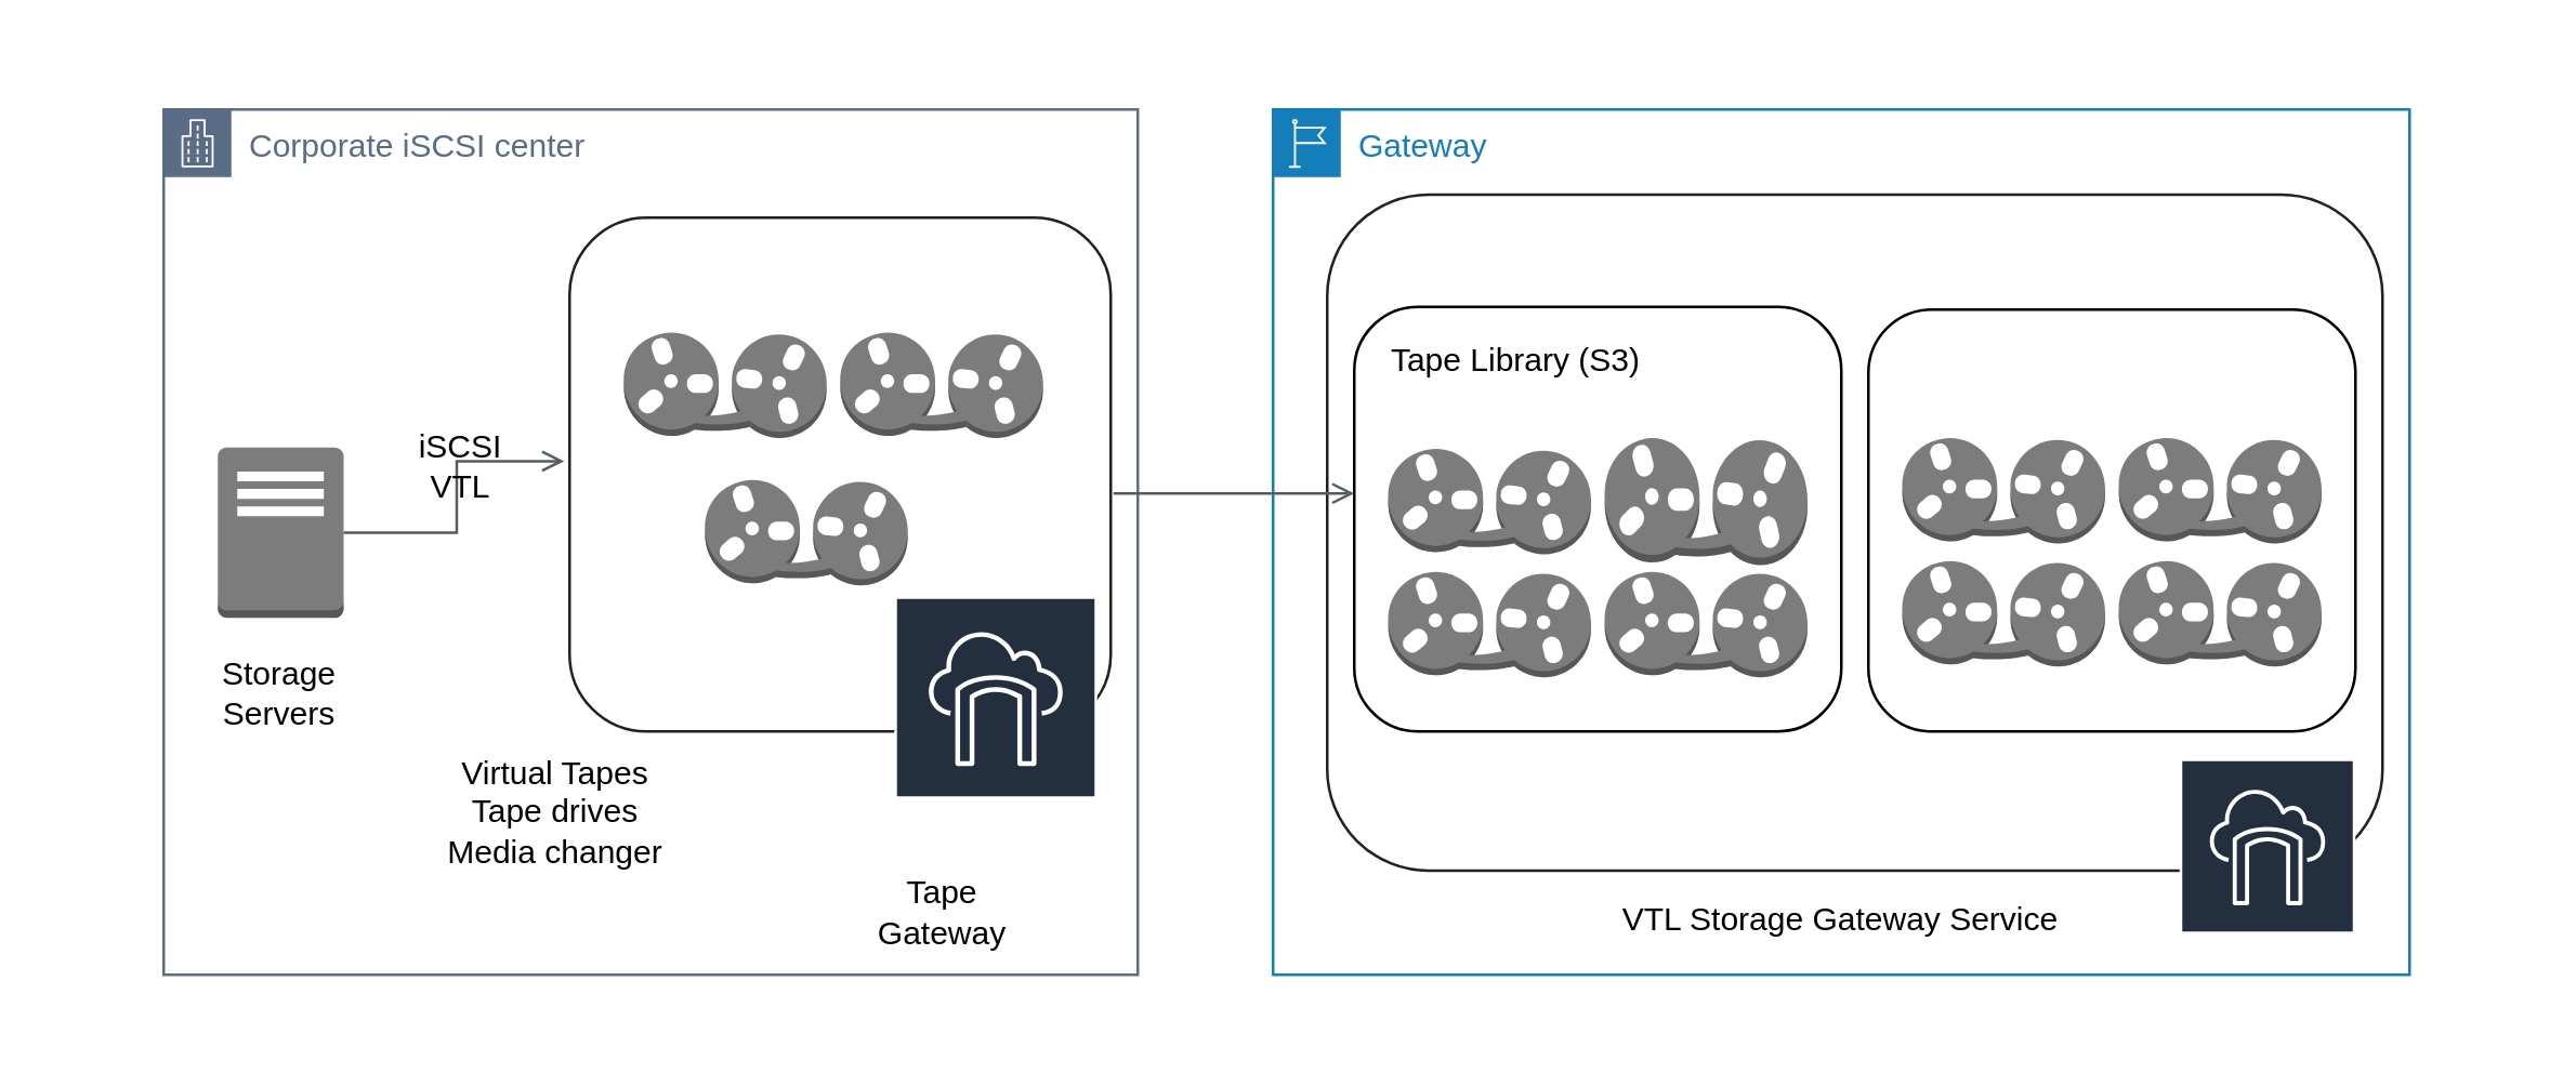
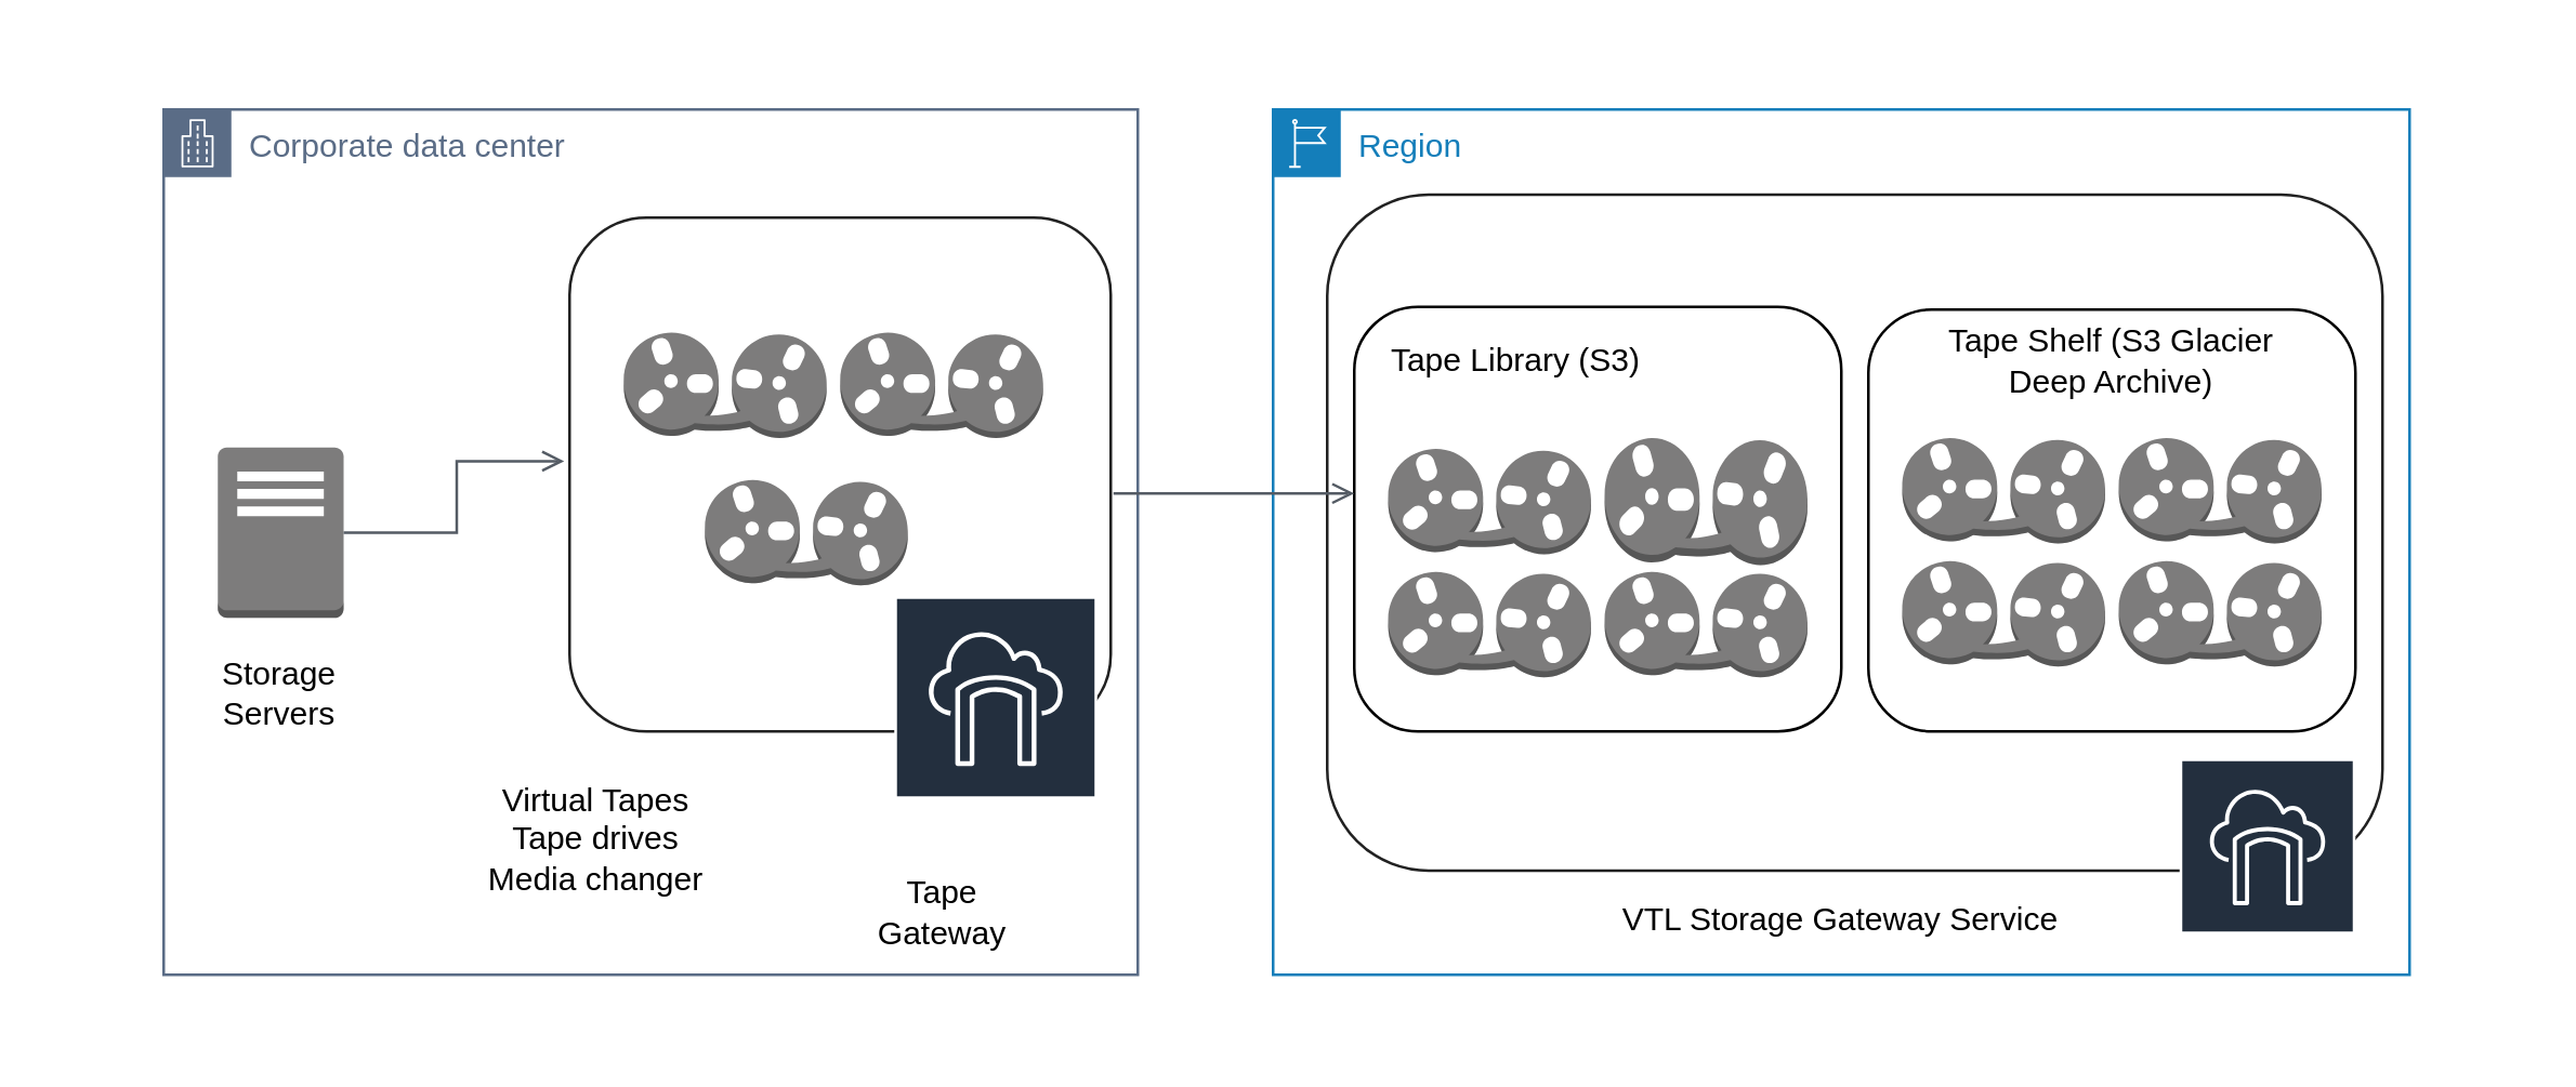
- <mxCell id="6" value="Corporate iSCSI center" style="points=[[0,0],[0.25,0],[0.5,0],[0.75,0],[1,0],[1,0.25],[1,0.5],[1,0.75],[1,1],[0.75,1],[0.5,1],[0.25,1],[0,1],[0,0.75],[0,0.5],[0,0.25]];outlineConnect=0;gradientColor=none;html=1;whiteSpace=wrap;fontSize=12;fontStyle=0;shape=mxgraph.aws4.group;grIcon=mxgraph.aws4.group_corporate_data_center;strokeColor=#5A6C86;fillColor=none;verticalAlign=top;align=left;spacingLeft=30;fontColor=#5A6C86;dashed=0;" parent="1" vertex="1"><mxGeometry x="60" y="40" width="360" height="320" as="geometry" /></mxCell>
+ <mxCell id="6" value="Corporate data center" style="points=[[0,0],[0.25,0],[0.5,0],[0.75,0],[1,0],[1,0.25],[1,0.5],[1,0.75],[1,1],[0.75,1],[0.5,1],[0.25,1],[0,1],[0,0.75],[0,0.5],[0,0.25]];outlineConnect=0;gradientColor=none;html=1;whiteSpace=wrap;fontSize=12;fontStyle=0;shape=mxgraph.aws4.group;grIcon=mxgraph.aws4.group_corporate_data_center;strokeColor=#5A6C86;fillColor=none;verticalAlign=top;align=left;spacingLeft=30;fontColor=#5A6C86;dashed=0;" parent="1" vertex="1"><mxGeometry x="60" y="40" width="360" height="320" as="geometry" /></mxCell>
- <mxCell id="3" value="Gateway" style="points=[[0,0],[0.25,0],[0.5,0],[0.75,0],[1,0],[1,0.25],[1,0.5],[1,0.75],[1,1],[0.75,1],[0.5,1],[0.25,1],[0,1],[0,0.75],[0,0.5],[0,0.25]];outlineConnect=0;gradientColor=none;html=1;whiteSpace=wrap;fontSize=12;fontStyle=0;shape=mxgraph.aws4.group;grIcon=mxgraph.aws4.group_region;strokeColor=#147EBA;fillColor=none;verticalAlign=top;align=left;spacingLeft=30;fontColor=#147EBA;dashed=0;" parent="1" vertex="1"><mxGeometry x="470" y="40" width="420" height="320" as="geometry" /></mxCell>
+ <mxCell id="3" value="Region" style="points=[[0,0],[0.25,0],[0.5,0],[0.75,0],[1,0],[1,0.25],[1,0.5],[1,0.75],[1,1],[0.75,1],[0.5,1],[0.25,1],[0,1],[0,0.75],[0,0.5],[0,0.25]];outlineConnect=0;gradientColor=none;html=1;whiteSpace=wrap;fontSize=12;fontStyle=0;shape=mxgraph.aws4.group;grIcon=mxgraph.aws4.group_region;strokeColor=#147EBA;fillColor=none;verticalAlign=top;align=left;spacingLeft=30;fontColor=#147EBA;dashed=0;" parent="1" vertex="1"><mxGeometry x="470" y="40" width="420" height="320" as="geometry" /></mxCell>
+ <mxCell id="26" value="Tape Shelf (S3 Glacier Deep Archive)" style="text;html=1;strokeColor=none;fillColor=none;align=center;verticalAlign=middle;whiteSpace=wrap;rounded=0;dashed=1;fontSize=12;opacity=0;" vertex="1" parent="1"><mxGeometry x="710" y="122.5" width="140" height="20" as="geometry" /></mxCell>
- <mxCell id="11" value="iSCSI VTL" style="text;html=1;strokeColor=none;fillColor=none;align=center;verticalAlign=middle;whiteSpace=wrap;rounded=0;dashed=1;fontSize=12;opacity=0;" parent="1" vertex="1"><mxGeometry x="150" y="161.5" width="40" height="20" as="geometry" /></mxCell>
- <mxCell id="29" value="Virtual Tapes&lt;br&gt;Tape drives&lt;br&gt;Media changer" style="text;html=1;strokeColor=none;fillColor=none;align=center;verticalAlign=middle;whiteSpace=wrap;rounded=0;dashed=1;fontSize=12;opacity=0;" vertex="1" parent="1"><mxGeometry x="160" y="290" width="90" height="20" as="geometry" /></mxCell>
+ <mxCell id="29" value="Virtual Tapes&lt;br&gt;Tape drives&lt;br&gt;Media changer" style="text;html=1;strokeColor=none;fillColor=none;align=center;verticalAlign=middle;whiteSpace=wrap;rounded=0;dashed=1;fontSize=12;opacity=0;" vertex="1" parent="1"><mxGeometry x="175" y="300" width="90" height="20" as="geometry" /></mxCell>
